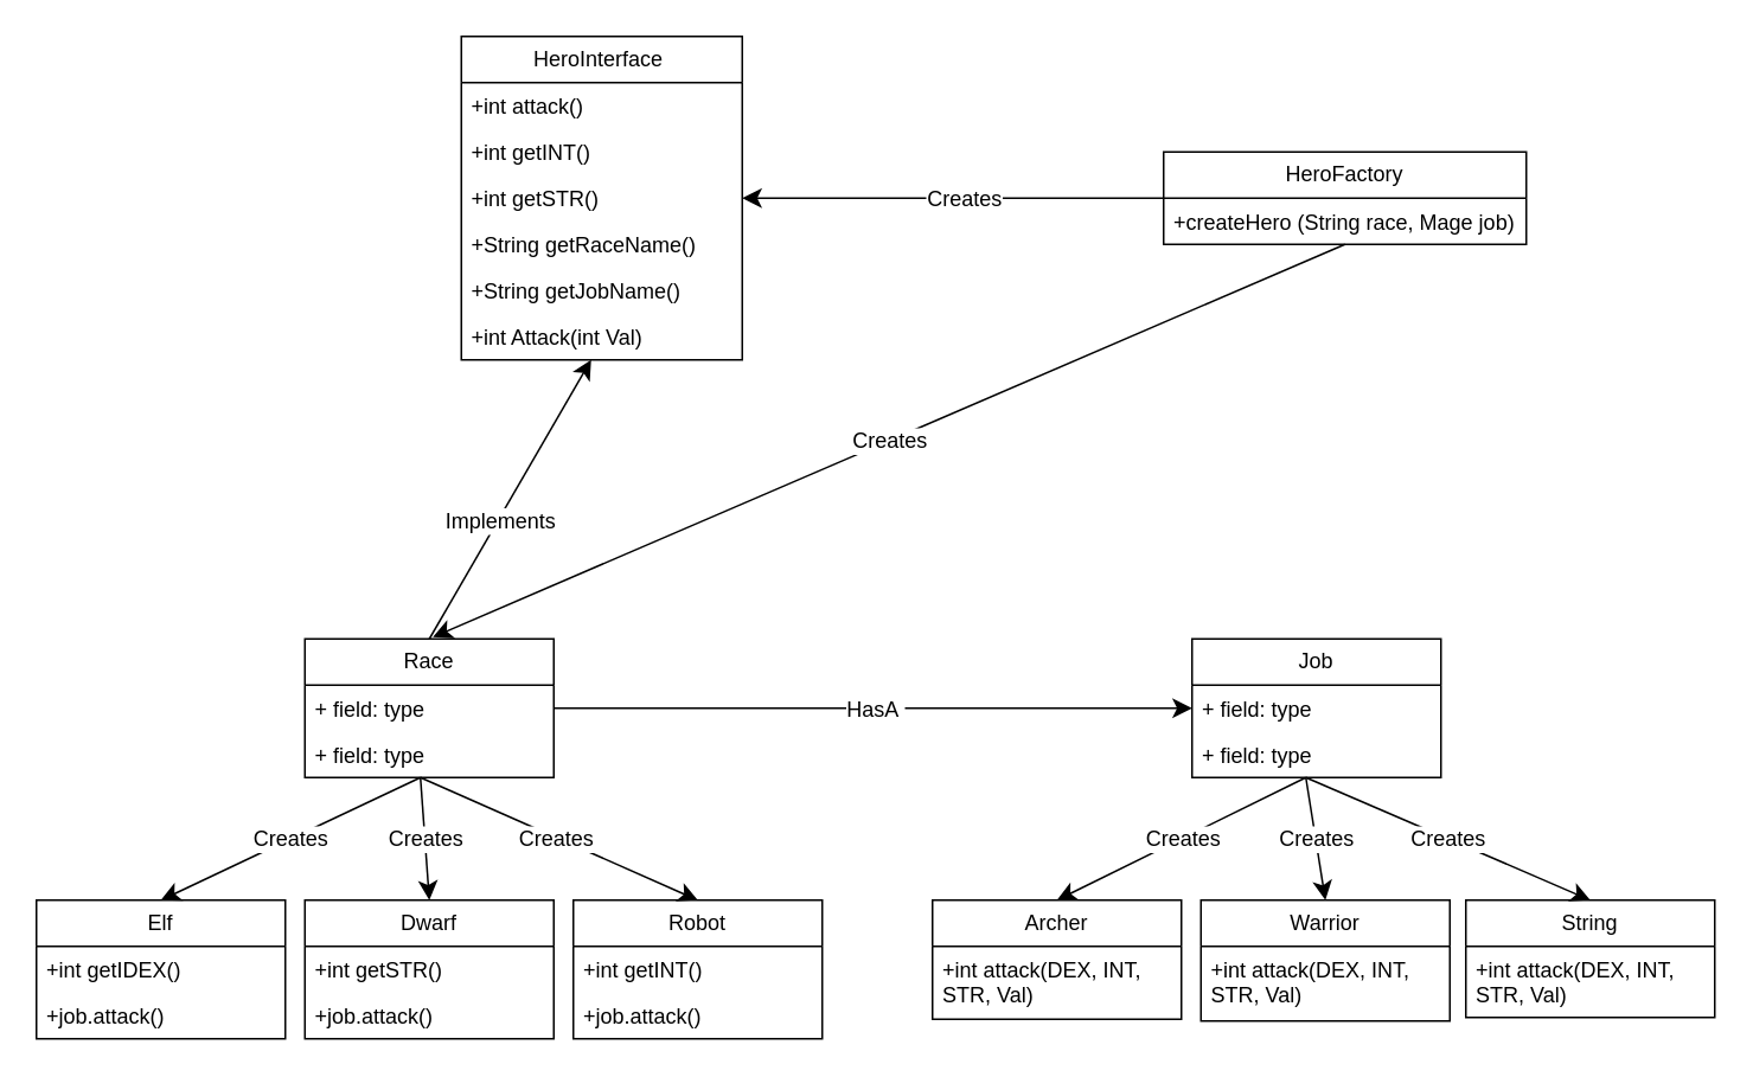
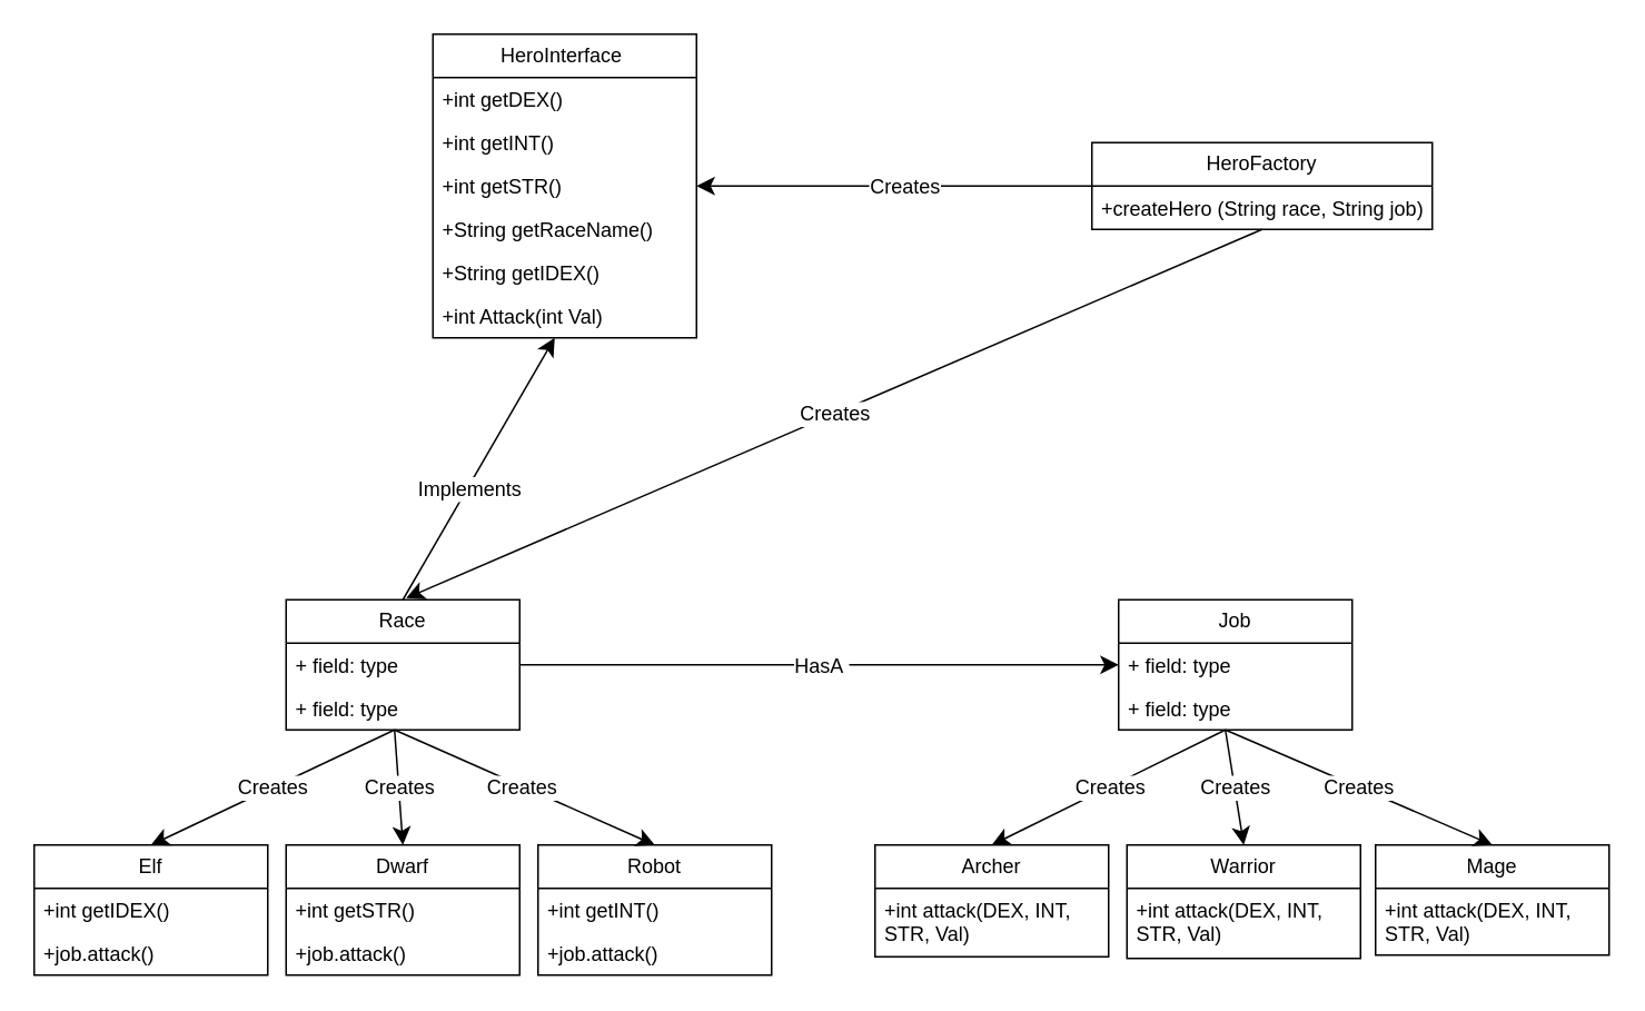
- <mxCell id="3" value="&lt;div&gt;+int attack()&lt;/div&gt;" style="text;strokeColor=none;fillColor=none;align=left;verticalAlign=top;spacingLeft=4;spacingRight=4;overflow=hidden;rotatable=0;points=[[0,0.5],[1,0.5]];portConstraint=eastwest;whiteSpace=wrap;html=1;" vertex="1" parent="2"><mxGeometry y="26" width="158" height="26" as="geometry" /></mxCell>
+ <mxCell id="3" value="&lt;div&gt;+int getDEX()&lt;/div&gt;" style="text;strokeColor=none;fillColor=none;align=left;verticalAlign=top;spacingLeft=4;spacingRight=4;overflow=hidden;rotatable=0;points=[[0,0.5],[1,0.5]];portConstraint=eastwest;whiteSpace=wrap;html=1;" vertex="1" parent="2"><mxGeometry y="26" width="158" height="26" as="geometry" /></mxCell>
- <mxCell id="10" value="+createHero (String race, Mage job)" style="text;strokeColor=none;fillColor=none;align=left;verticalAlign=top;spacingLeft=4;spacingRight=4;overflow=hidden;rotatable=0;points=[[0,0.5],[1,0.5]];portConstraint=eastwest;whiteSpace=wrap;html=1;" vertex="1" parent="9"><mxGeometry y="26" width="204" height="26" as="geometry" /></mxCell>
+ <mxCell id="10" value="+createHero (String race, String job)" style="text;strokeColor=none;fillColor=none;align=left;verticalAlign=top;spacingLeft=4;spacingRight=4;overflow=hidden;rotatable=0;points=[[0,0.5],[1,0.5]];portConstraint=eastwest;whiteSpace=wrap;html=1;" vertex="1" parent="9"><mxGeometry y="26" width="204" height="26" as="geometry" /></mxCell>
- <mxCell id="7" value="+String getJobName()" style="text;strokeColor=none;fillColor=none;align=left;verticalAlign=top;spacingLeft=4;spacingRight=4;overflow=hidden;rotatable=0;points=[[0,0.5],[1,0.5]];portConstraint=eastwest;whiteSpace=wrap;html=1;" vertex="1" parent="2"><mxGeometry y="130" width="158" height="26" as="geometry" /></mxCell>
+ <mxCell id="7" value="+String getIDEX()" style="text;strokeColor=none;fillColor=none;align=left;verticalAlign=top;spacingLeft=4;spacingRight=4;overflow=hidden;rotatable=0;points=[[0,0.5],[1,0.5]];portConstraint=eastwest;whiteSpace=wrap;html=1;" vertex="1" parent="2"><mxGeometry y="130" width="158" height="26" as="geometry" /></mxCell>
- <mxCell id="32" value="String" style="swimlane;fontStyle=0;childLayout=stackLayout;horizontal=1;startSize=26;fillColor=none;horizontalStack=0;resizeParent=1;resizeParentMax=0;resizeLast=0;collapsible=1;marginBottom=0;whiteSpace=wrap;html=1;" vertex="1" parent="1"><mxGeometry x="824" y="506" width="140" height="66" as="geometry" /></mxCell>
+ <mxCell id="32" value="Mage" style="swimlane;fontStyle=0;childLayout=stackLayout;horizontal=1;startSize=26;fillColor=none;horizontalStack=0;resizeParent=1;resizeParentMax=0;resizeLast=0;collapsible=1;marginBottom=0;whiteSpace=wrap;html=1;" vertex="1" parent="1"><mxGeometry x="824" y="506" width="140" height="66" as="geometry" /></mxCell>
